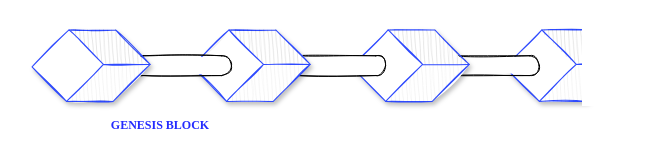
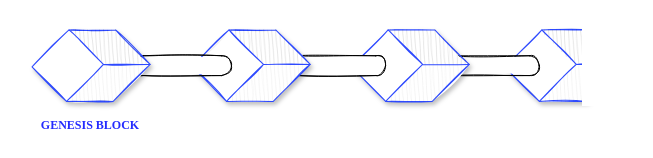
- <mxCell id="9" value="&lt;font face=&quot;Comic Sans MS&quot; color=&quot;#242bff&quot;&gt;&lt;b&gt;GENESIS BLOCK&lt;/b&gt;&lt;/font&gt;" style="text;html=1;strokeColor=none;fillColor=none;align=center;verticalAlign=middle;whiteSpace=wrap;rounded=0;shadow=0;sketch=1;" vertex="1" parent="1"><mxGeometry x="90.35" y="111" width="140.43" height="20" as="geometry" /></mxCell>
+ <mxCell id="9" value="&lt;font face=&quot;Comic Sans MS&quot; color=&quot;#242bff&quot;&gt;&lt;b&gt;GENESIS BLOCK&lt;/b&gt;&lt;/font&gt;" style="text;html=1;strokeColor=none;fillColor=none;align=center;verticalAlign=middle;whiteSpace=wrap;rounded=0;shadow=0;sketch=1;" vertex="1" parent="1"><mxGeometry x="20.35" y="111" width="140.43" height="20" as="geometry" /></mxCell>
